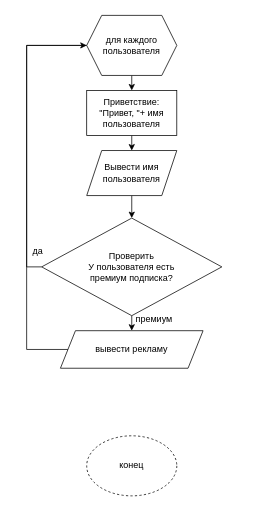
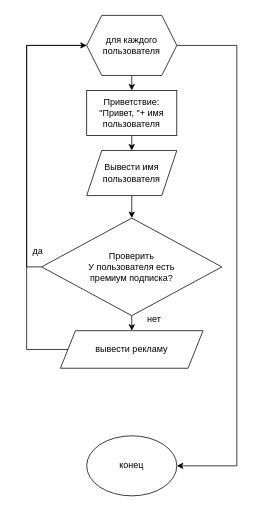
+ <mxCell id="10" style="edgeStyle=orthogonalEdgeStyle;rounded=0;orthogonalLoop=1;jettySize=auto;html=1;exitX=1;exitY=0.5;exitDx=0;exitDy=0;entryX=1;entryY=0.5;entryDx=0;entryDy=0;" edge="1" parent="1" source="11" target="13"><mxGeometry relative="1" as="geometry"><Array as="points"><mxPoint x="315" y="60" /><mxPoint x="315" y="620" /></Array></mxGeometry></mxCell>
- <mxCell id="14" value="премиум" style="text;html=1;strokeColor=none;fillColor=none;align=center;verticalAlign=middle;whiteSpace=wrap;rounded=0;" parent="1" vertex="1"><mxGeometry x="175" y="410" width="60" height="30" as="geometry" /></mxCell>
+ <mxCell id="14" value="нет" style="text;html=1;strokeColor=none;fillColor=none;align=center;verticalAlign=middle;whiteSpace=wrap;rounded=0;" parent="1" vertex="1"><mxGeometry x="175" y="410" width="60" height="30" as="geometry" /></mxCell>
- <mxCell id="13" value="конец" style="ellipse;whiteSpace=wrap;html=1;dashed=1;" parent="1" vertex="1"><mxGeometry x="115" y="580" width="120" height="80" as="geometry" /></mxCell>
+ <mxCell id="13" value="конец" style="ellipse;whiteSpace=wrap;html=1;" parent="1" vertex="1"><mxGeometry x="115" y="580" width="120" height="80" as="geometry" /></mxCell>
